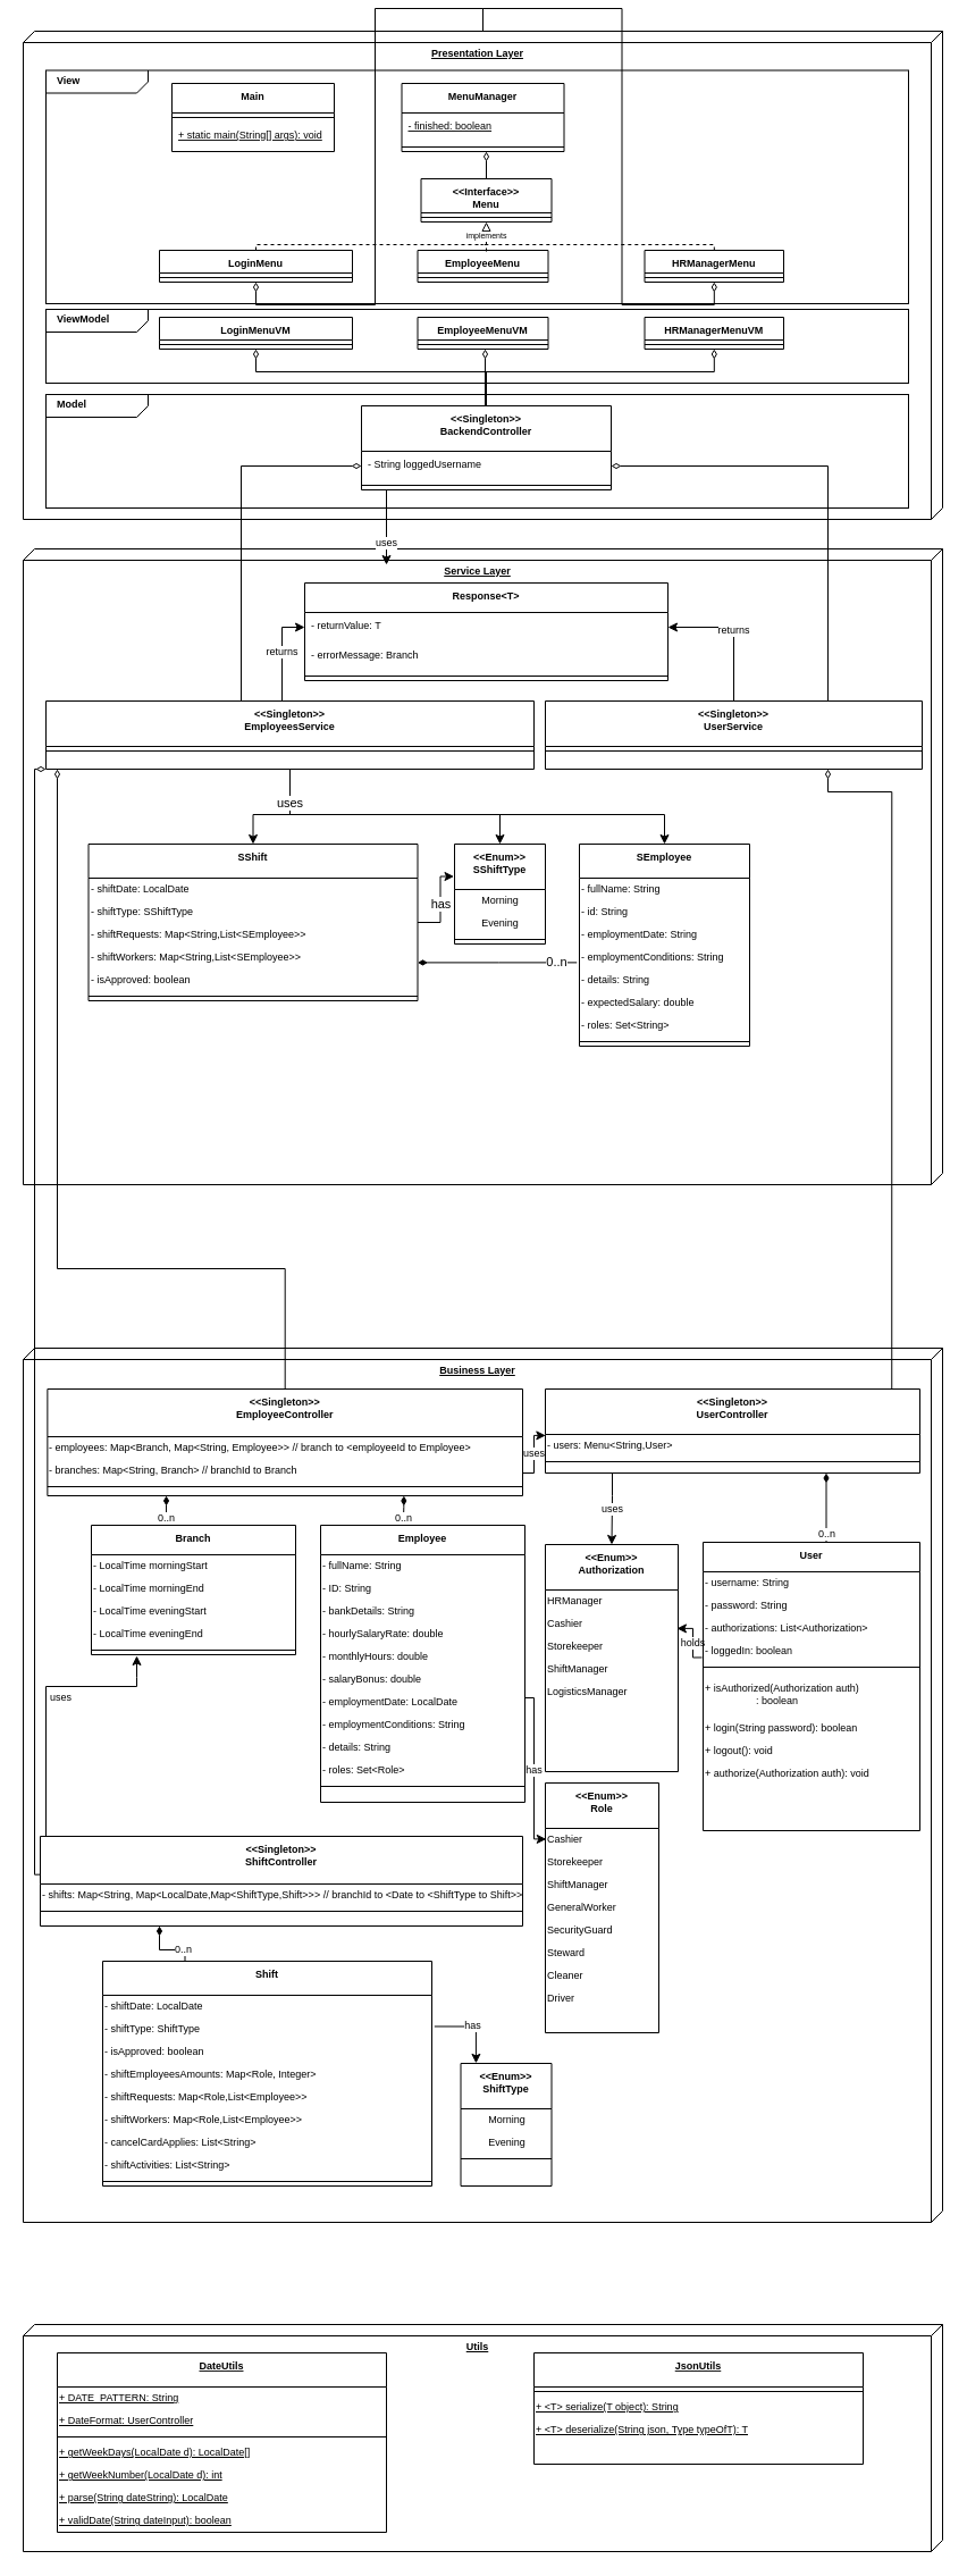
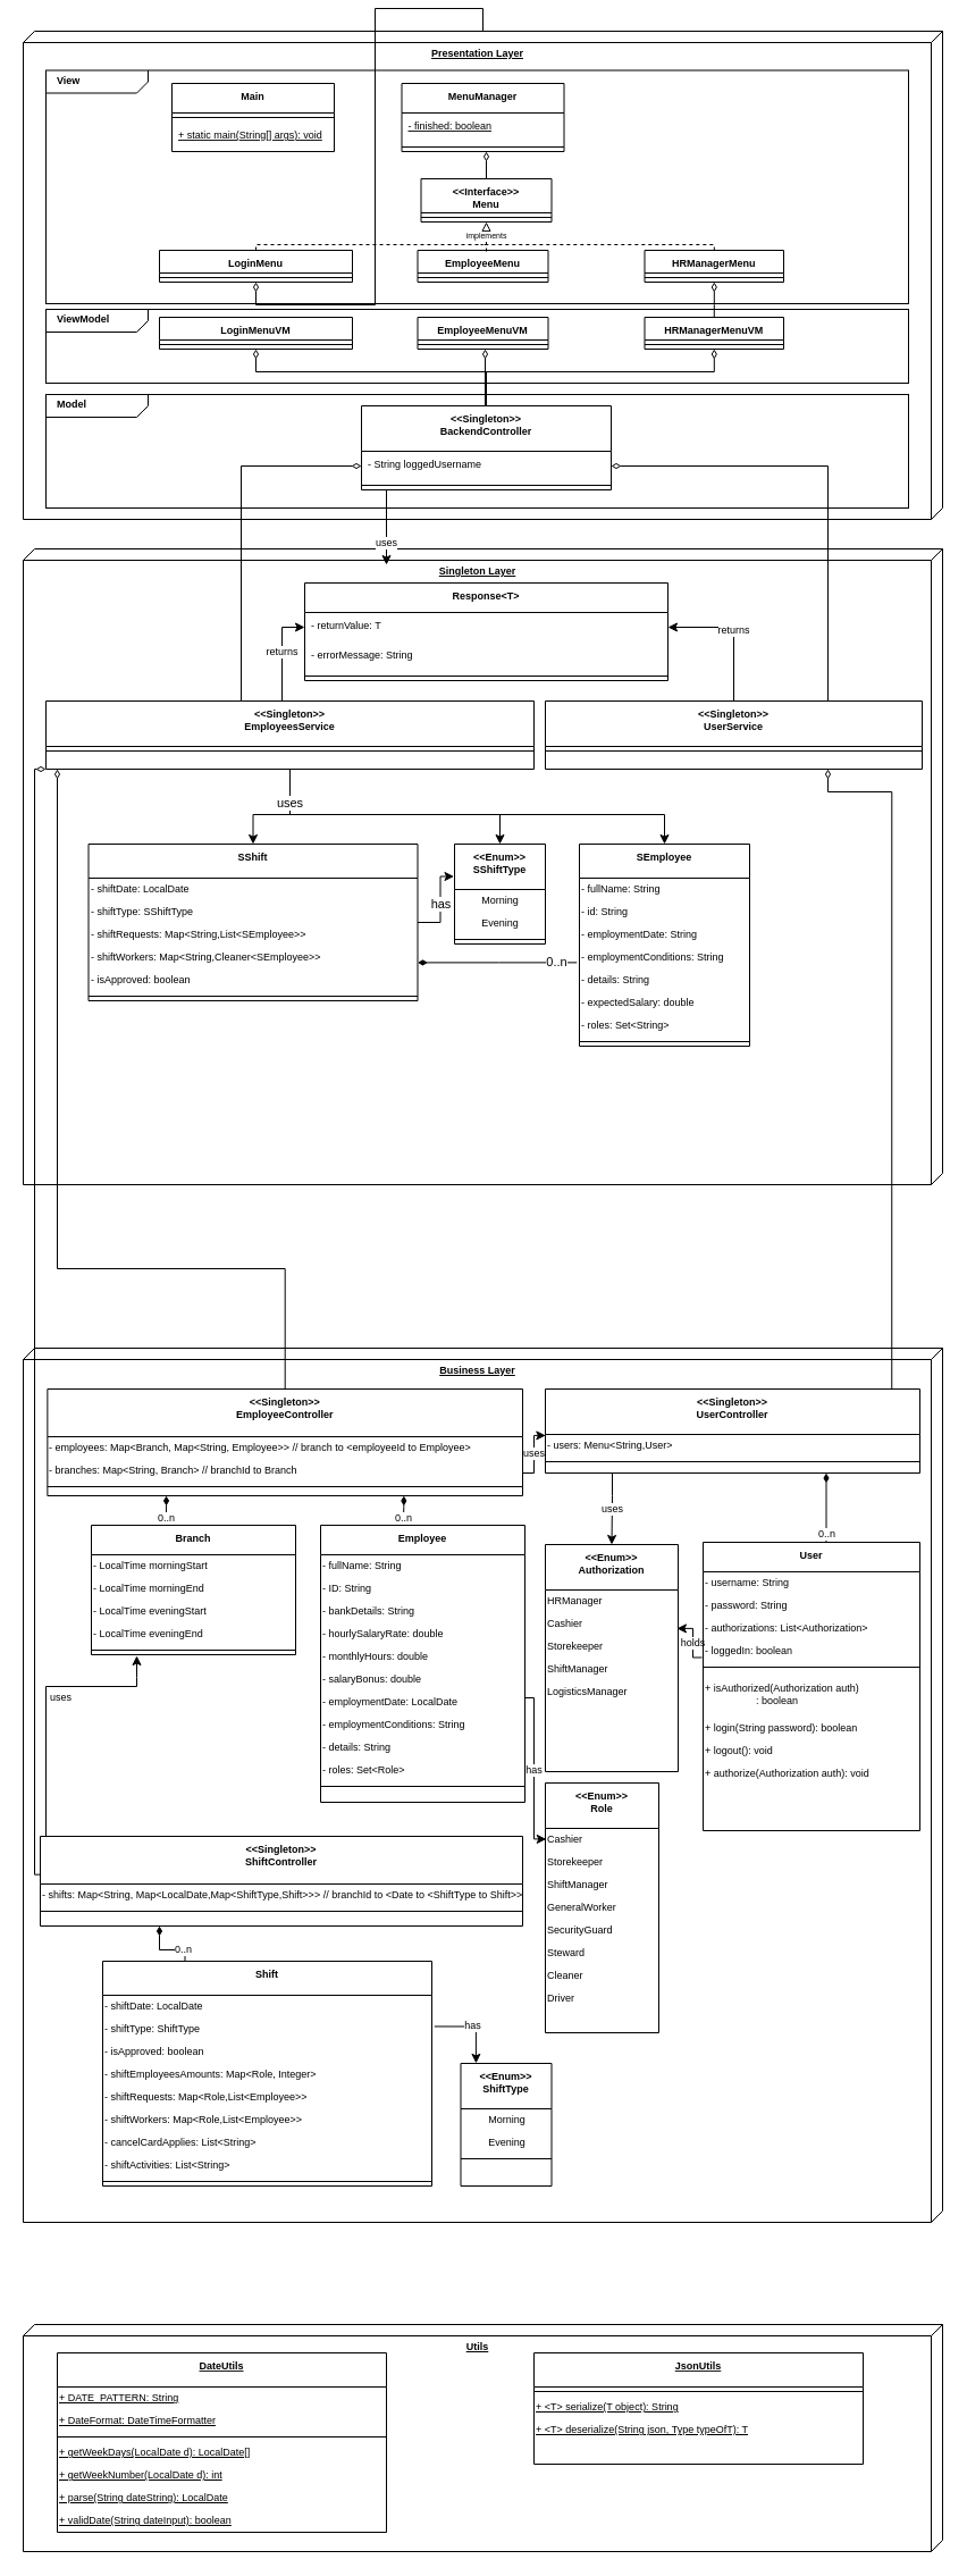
- <mxCell id="152" value="" style="edgeStyle=orthogonalEdgeStyle;rounded=0;orthogonalLoop=1;jettySize=auto;html=1;fontSize=9;endArrow=none;endFill=0;startArrow=diamondThin;startFill=0;" parent="1" source="153" target="2" edge="1"><mxGeometry relative="1" as="geometry" /></mxCell>
+ <mxCell id="152" value="" style="edgeStyle=orthogonalEdgeStyle;rounded=0;orthogonalLoop=1;jettySize=auto;html=1;entryX=0.5;entryY=0;entryDx=0;entryDy=0;fontSize=9;endArrow=none;endFill=0;startArrow=diamondThin;startFill=0;" parent="1" source="153" target="161" edge="1"><mxGeometry relative="1" as="geometry" /></mxCell>
- <mxCell id="9" value="&lt;b style=&quot;font-size: 9px;&quot;&gt;Service Layer&lt;/b&gt;" style="verticalAlign=top;align=center;spacingTop=8;spacingLeft=2;spacingRight=12;shape=cube;size=10;direction=south;fontStyle=4;html=1;fontSize=9;" parent="1" vertex="1"><mxGeometry x="20" y="476" width="810" height="560" as="geometry" /></mxCell>
+ <mxCell id="9" value="&lt;b style=&quot;font-size: 9px;&quot;&gt;Singleton Layer&lt;/b&gt;" style="verticalAlign=top;align=center;spacingTop=8;spacingLeft=2;spacingRight=12;shape=cube;size=10;direction=south;fontStyle=4;html=1;fontSize=9;" parent="1" vertex="1"><mxGeometry x="20" y="476" width="810" height="560" as="geometry" /></mxCell>
- <mxCell id="17" value="- errorMessage: Branch" style="text;strokeColor=none;fillColor=none;align=left;verticalAlign=top;spacingLeft=4;spacingRight=4;overflow=hidden;rotatable=0;points=[[0,0.5],[1,0.5]];portConstraint=eastwest;fontStyle=0;fontSize=9;" parent="15" vertex="1"><mxGeometry y="52" width="320" height="26" as="geometry" /></mxCell>
+ <mxCell id="17" value="- errorMessage: String" style="text;strokeColor=none;fillColor=none;align=left;verticalAlign=top;spacingLeft=4;spacingRight=4;overflow=hidden;rotatable=0;points=[[0,0.5],[1,0.5]];portConstraint=eastwest;fontStyle=0;fontSize=9;" parent="15" vertex="1"><mxGeometry y="52" width="320" height="26" as="geometry" /></mxCell>
- <mxCell id="67" value="- shiftWorkers: Map&amp;lt;String,List&amp;lt;SEmployee&amp;gt;&amp;gt;" style="text;html=1;align=left;verticalAlign=middle;resizable=0;points=[];autosize=1;strokeColor=none;fillColor=none;fontSize=9;" parent="63" vertex="1"><mxGeometry y="90" width="290" height="20" as="geometry" /></mxCell>
+ <mxCell id="67" value="- shiftWorkers: Map&amp;lt;String,Cleaner&amp;lt;SEmployee&amp;gt;&amp;gt;" style="text;html=1;align=left;verticalAlign=middle;resizable=0;points=[];autosize=1;strokeColor=none;fillColor=none;fontSize=9;" parent="63" vertex="1"><mxGeometry y="90" width="290" height="20" as="geometry" /></mxCell>
- <mxCell id="116" value="+ DateFormat: UserController" style="text;html=1;align=left;verticalAlign=middle;resizable=0;points=[];autosize=1;strokeColor=none;fillColor=none;fontStyle=4;fontSize=9;" parent="114" vertex="1"><mxGeometry y="50" width="290" height="20" as="geometry" /></mxCell>
+ <mxCell id="116" value="+ DateFormat: DateTimeFormatter" style="text;html=1;align=left;verticalAlign=middle;resizable=0;points=[];autosize=1;strokeColor=none;fillColor=none;fontStyle=4;fontSize=9;" parent="114" vertex="1"><mxGeometry y="50" width="290" height="20" as="geometry" /></mxCell>
